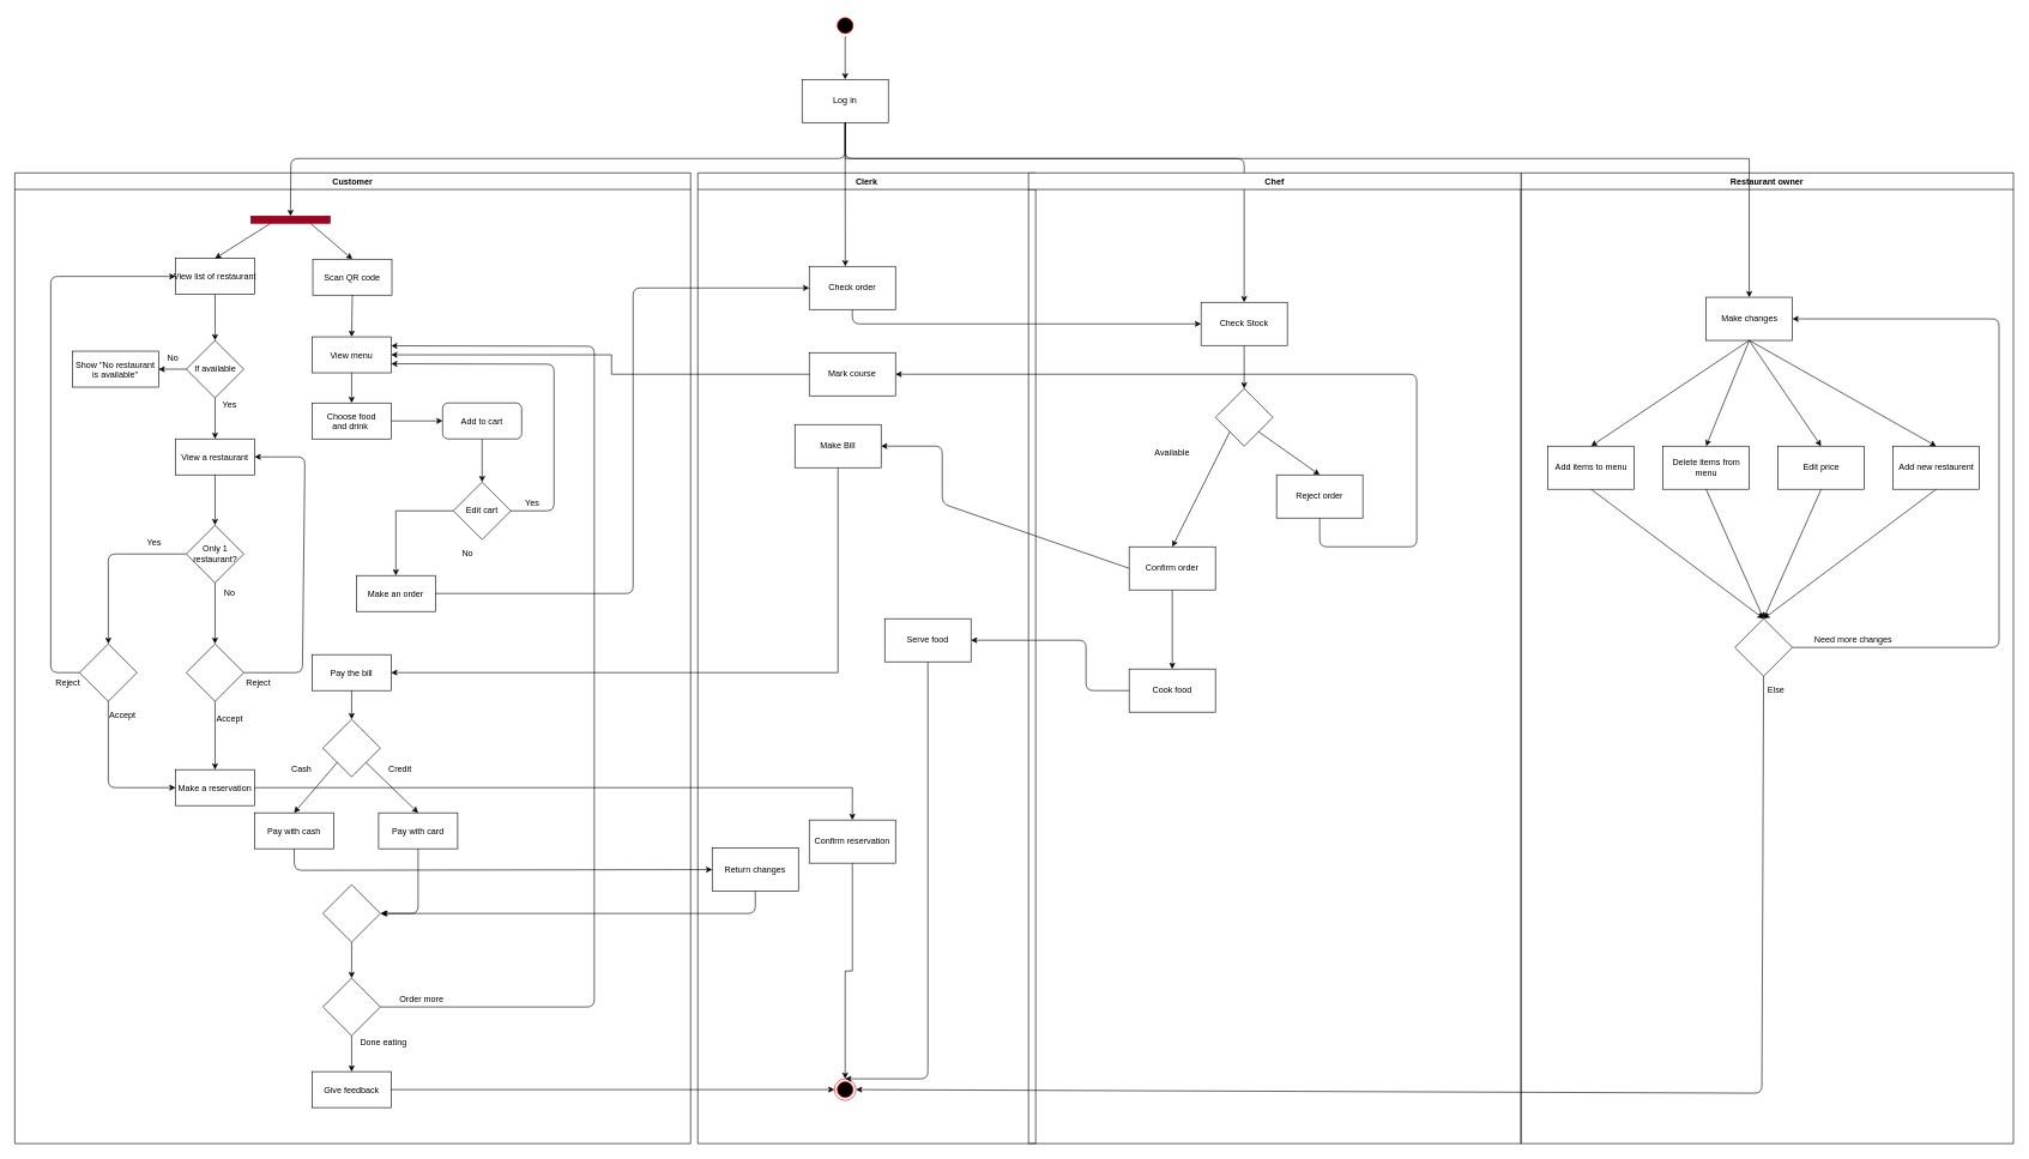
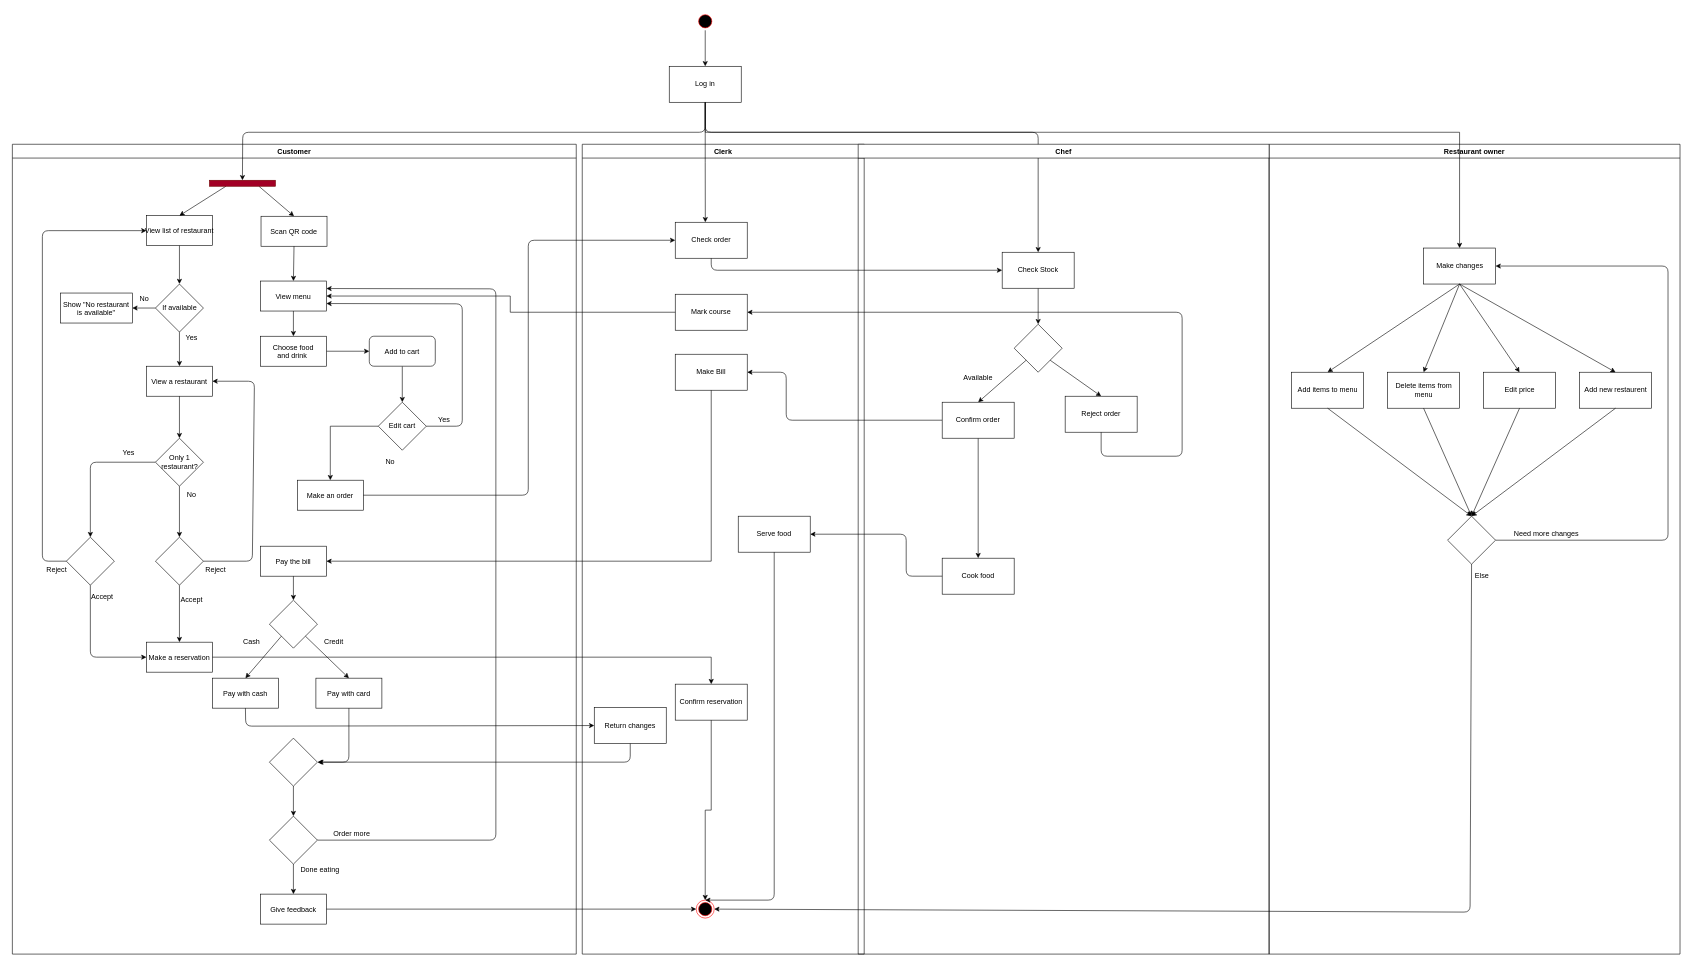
- <mxCell id="66" value="Make Bill" style="rounded=0;whiteSpace=wrap;html=1;" parent="64" vertex="1"><mxGeometry x="135" y="350" width="120" height="60" as="geometry" /></mxCell>
+ <mxCell id="66" value="Make Bill" style="rounded=0;whiteSpace=wrap;html=1;" parent="64" vertex="1"><mxGeometry x="155" y="350" width="120" height="60" as="geometry" /></mxCell>
- <mxCell id="109" value="Confirm order" style="rounded=0;whiteSpace=wrap;html=1;" parent="100" vertex="1"><mxGeometry x="140" y="520" width="120" height="60" as="geometry" /></mxCell>
+ <mxCell id="109" value="Confirm order" style="rounded=0;whiteSpace=wrap;html=1;" parent="100" vertex="1"><mxGeometry x="140" y="430" width="120" height="60" as="geometry" /></mxCell>
